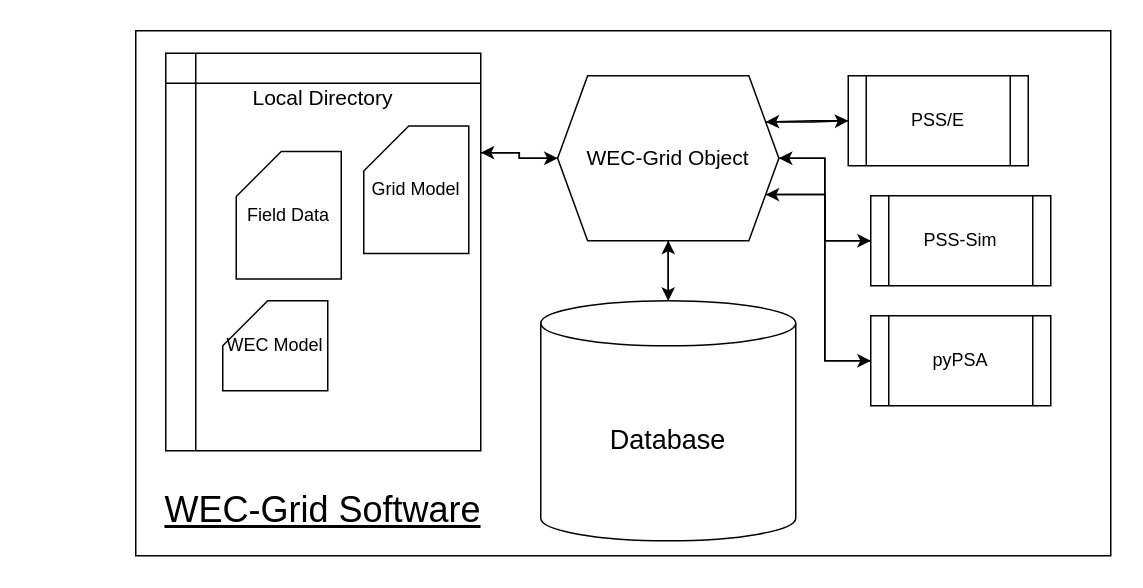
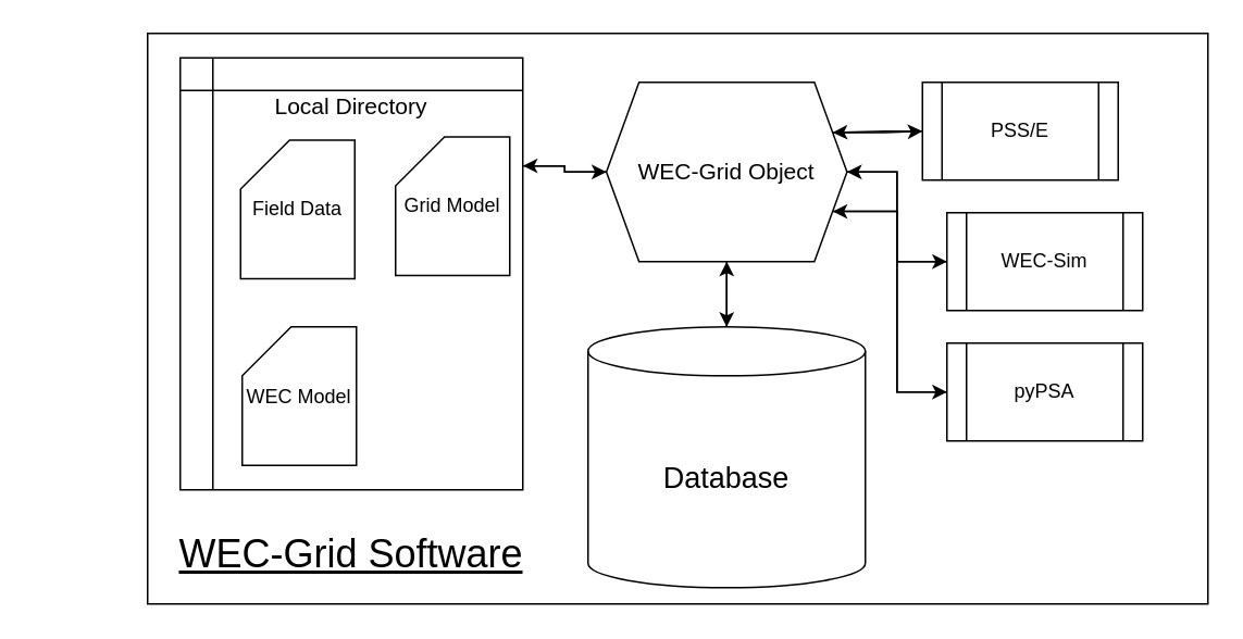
- <mxCell id="19" value="Field Data" style="shape=card;whiteSpace=wrap;html=1;" vertex="1" parent="1"><mxGeometry x="157" y="100.5" width="70" height="85" as="geometry" /></mxCell>
+ <mxCell id="19" value="Field Data" style="shape=card;whiteSpace=wrap;html=1;" vertex="1" parent="1"><mxGeometry x="147" y="85.5" width="70" height="85" as="geometry" /></mxCell>
- <mxCell id="15" value="PSS-Sim" style="shape=process;whiteSpace=wrap;html=1;backgroundOutline=1;" vertex="1" parent="1"><mxGeometry x="580" y="130" width="120" height="60" as="geometry" /></mxCell>
+ <mxCell id="15" value="WEC-Sim" style="shape=process;whiteSpace=wrap;html=1;backgroundOutline=1;" vertex="1" parent="1"><mxGeometry x="580" y="130" width="120" height="60" as="geometry" /></mxCell>
- <mxCell id="21" value="WEC Model" style="shape=card;whiteSpace=wrap;html=1;" vertex="1" parent="1"><mxGeometry x="148" y="200" width="70" height="60" as="geometry" /></mxCell>
+ <mxCell id="21" value="WEC Model" style="shape=card;whiteSpace=wrap;html=1;" vertex="1" parent="1"><mxGeometry x="148" y="200" width="70" height="85" as="geometry" /></mxCell>
